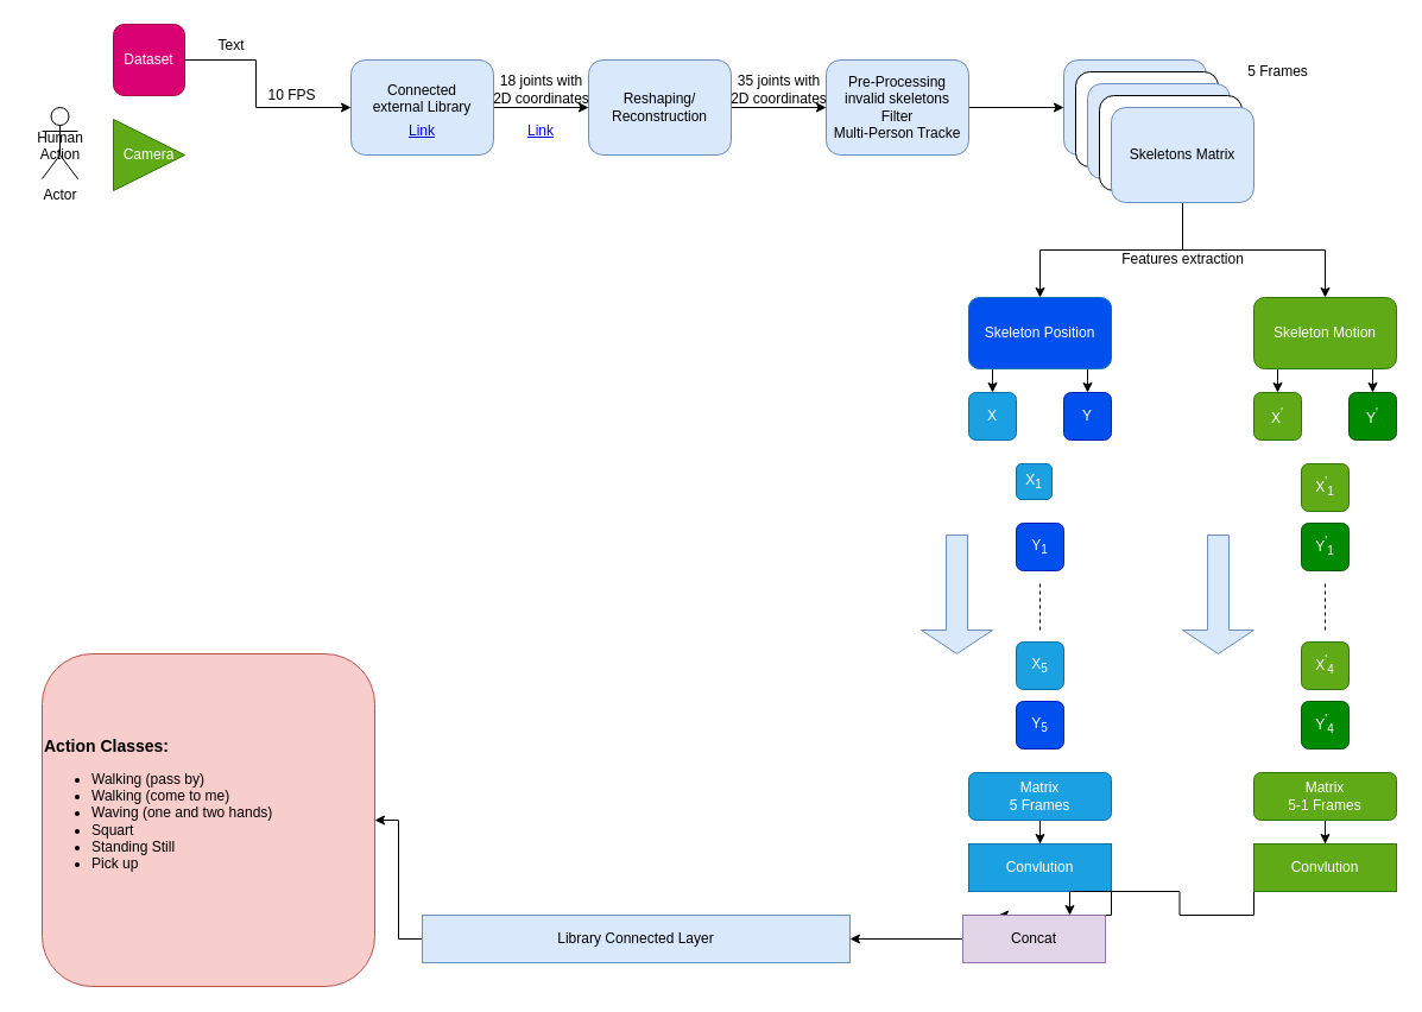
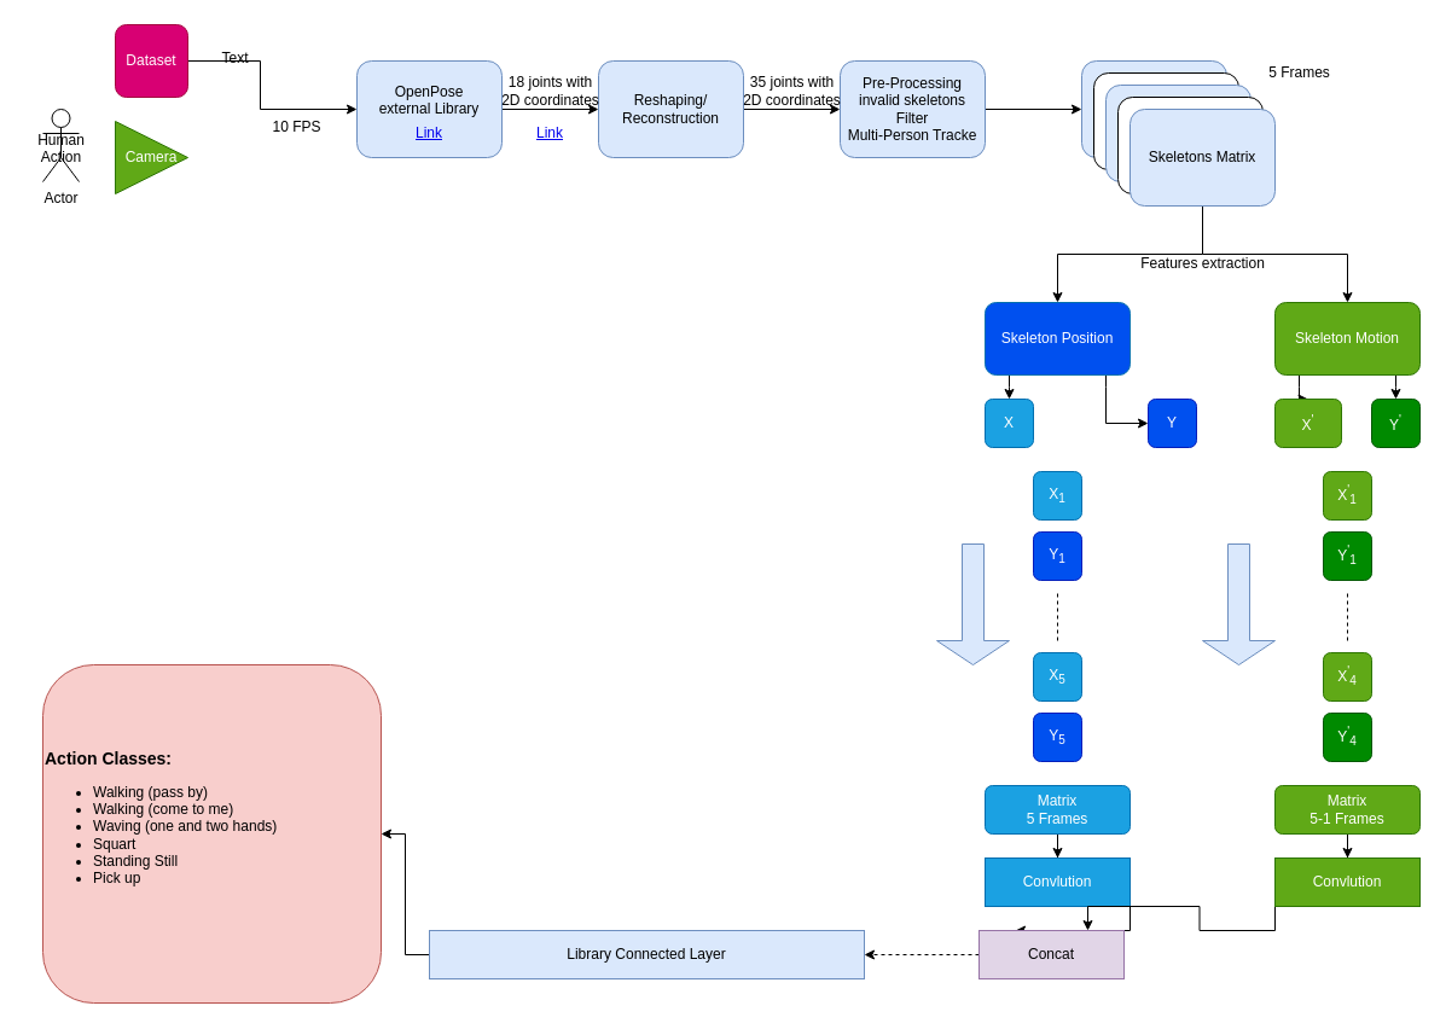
- <mxCell id="60" value="Text" style="text;html=1;align=center;verticalAlign=middle;resizable=0;points=[];autosize=1;" vertex="1" parent="1"><mxGeometry x="174" y="28" width="40" height="20" as="geometry" /></mxCell>
+ <mxCell id="60" value="Text" style="text;html=1;align=center;verticalAlign=middle;resizable=0;points=[];autosize=1;" vertex="1" parent="1"><mxGeometry x="174" y="38" width="40" height="20" as="geometry" /></mxCell>
- <mxCell id="10" value="&lt;div&gt;10 FPS&lt;/div&gt;" style="text;html=1;align=center;verticalAlign=middle;resizable=0;points=[];;autosize=1;" parent="1" vertex="1"><mxGeometry x="215" y="70" width="60" height="20" as="geometry" /></mxCell>
+ <mxCell id="10" value="&lt;div&gt;10 FPS&lt;/div&gt;" style="text;html=1;align=center;verticalAlign=middle;resizable=0;points=[];;autosize=1;" parent="1" vertex="1"><mxGeometry x="215" y="95" width="60" height="20" as="geometry" /></mxCell>
- <mxCell id="9" value="&lt;div&gt;Connected&lt;/div&gt;&lt;div&gt;external Library&lt;/div&gt;&lt;div&gt;&lt;br&gt;&lt;/div&gt;" style="rounded=1;whiteSpace=wrap;html=1;fillColor=#dae8fc;strokeColor=#6c8ebf;" parent="1" vertex="1"><mxGeometry x="295" y="50" width="120" height="80" as="geometry" /></mxCell>
+ <mxCell id="9" value="&lt;div&gt;OpenPose&lt;/div&gt;&lt;div&gt;external Library&lt;/div&gt;&lt;div&gt;&lt;br&gt;&lt;/div&gt;" style="rounded=1;whiteSpace=wrap;html=1;fillColor=#dae8fc;strokeColor=#6c8ebf;" parent="1" vertex="1"><mxGeometry x="295" y="50" width="120" height="80" as="geometry" /></mxCell>
- <mxCell id="32" value="Y" style="rounded=1;whiteSpace=wrap;html=1;fillColor=#0050ef;strokeColor=#001DBC;fontColor=#ffffff;" parent="1" vertex="1"><mxGeometry x="895" y="330" width="40" height="40" as="geometry" /></mxCell>
+ <mxCell id="32" value="Y" style="rounded=1;whiteSpace=wrap;html=1;fillColor=#0050ef;strokeColor=#001DBC;fontColor=#ffffff;" parent="1" vertex="1"><mxGeometry x="950" y="330" width="40" height="40" as="geometry" /></mxCell>
- <mxCell id="33" value="X&lt;sup&gt;'&lt;/sup&gt;" style="rounded=1;whiteSpace=wrap;html=1;fillColor=#60a917;strokeColor=#2D7600;fontColor=#ffffff;" parent="1" vertex="1"><mxGeometry x="1055" y="330" width="40" height="40" as="geometry" /></mxCell>
+ <mxCell id="33" value="X&lt;sup&gt;'&lt;/sup&gt;" style="rounded=1;whiteSpace=wrap;html=1;fillColor=#60a917;strokeColor=#2D7600;fontColor=#ffffff;" parent="1" vertex="1"><mxGeometry x="1055" y="330" width="55" height="40" as="geometry" /></mxCell>
- <mxCell id="36" value="X&lt;sub&gt;1&lt;/sub&gt;" style="rounded=1;whiteSpace=wrap;html=1;fillColor=#1ba1e2;strokeColor=#006EAF;fontColor=#ffffff;" parent="1" vertex="1"><mxGeometry x="855" y="390" width="30" height="30" as="geometry" /></mxCell>
+ <mxCell id="36" value="X&lt;sub&gt;1&lt;/sub&gt;" style="rounded=1;whiteSpace=wrap;html=1;fillColor=#1ba1e2;strokeColor=#006EAF;fontColor=#ffffff;" parent="1" vertex="1"><mxGeometry x="855" y="390" width="40" height="40" as="geometry" /></mxCell>
- <mxCell id="61" style="edgeStyle=orthogonalEdgeStyle;rounded=0;orthogonalLoop=1;jettySize=auto;html=1;entryX=1;entryY=0.5;entryDx=0;entryDy=0;" edge="1" parent="1" source="62" target="57"><mxGeometry relative="1" as="geometry" /></mxCell>
+ <mxCell id="61" style="edgeStyle=orthogonalEdgeStyle;rounded=0;orthogonalLoop=1;jettySize=auto;html=1;entryX=1;entryY=0.5;entryDx=0;entryDy=0;dashed=1;" edge="1" parent="1" source="62" target="57"><mxGeometry relative="1" as="geometry" /></mxCell>
